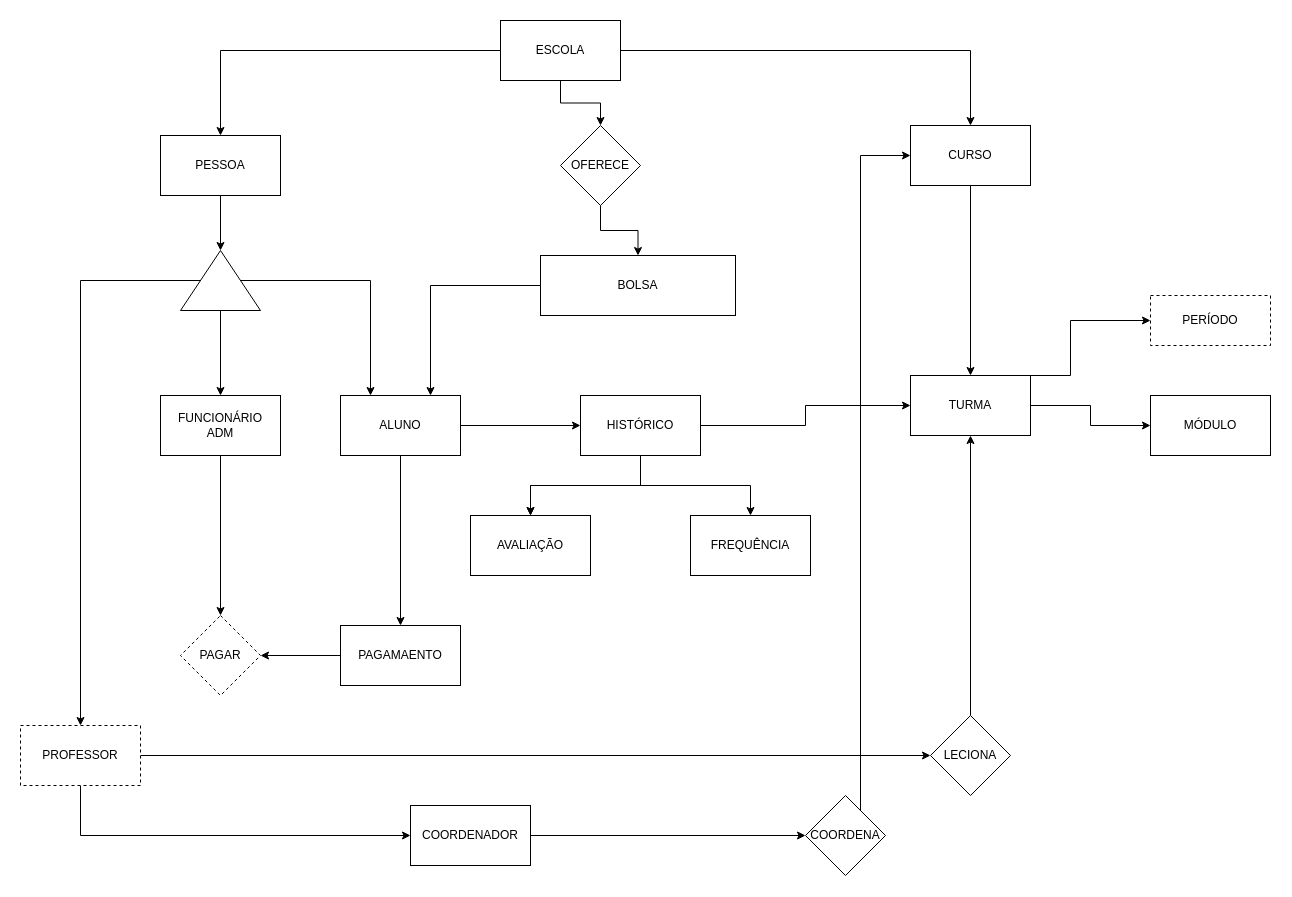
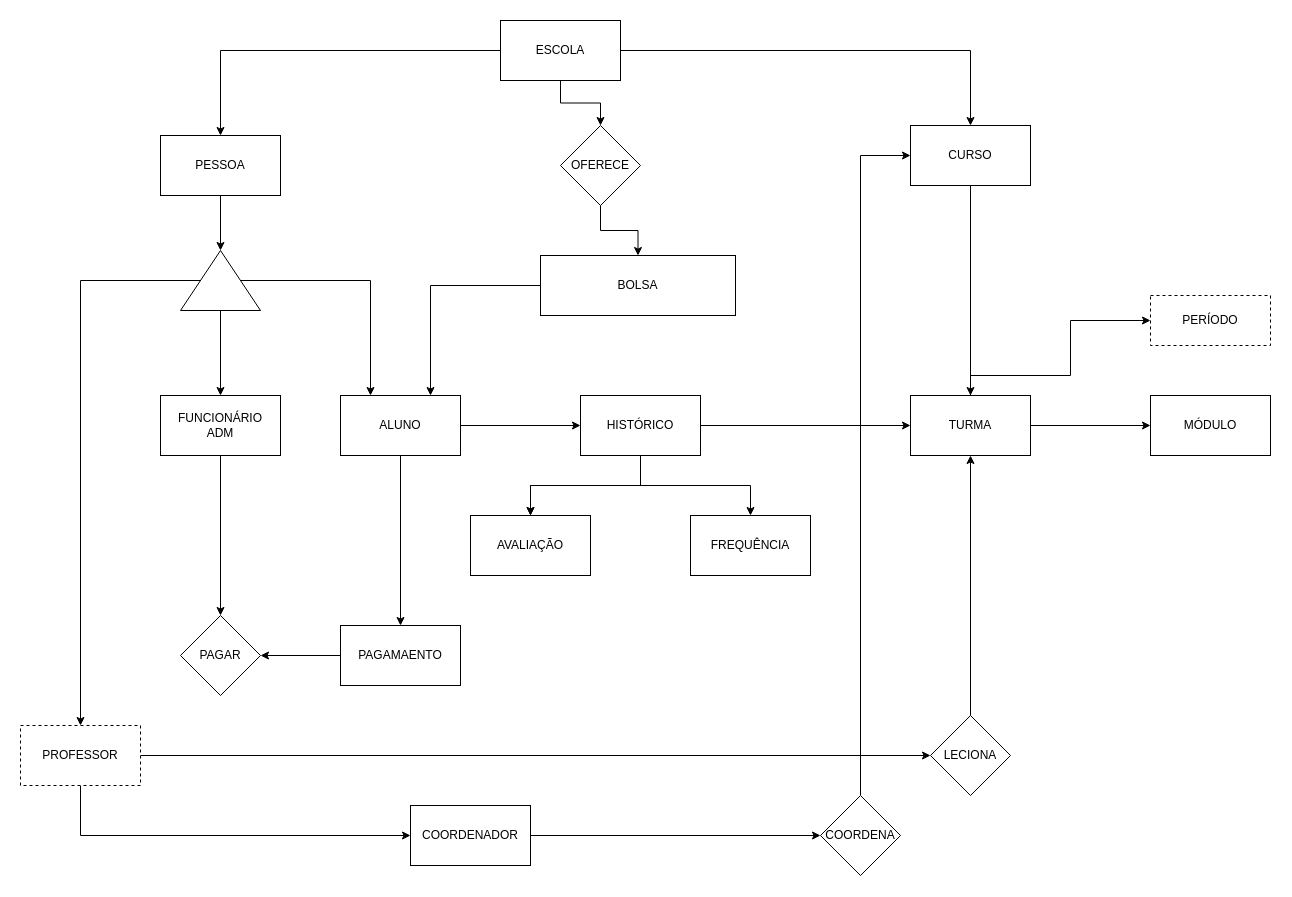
- <mxCell id="28" value="&lt;font style=&quot;color: light-dark(rgb(0, 0, 0), rgb(0, 0, 0));&quot;&gt;TURMA&lt;/font&gt;" style="whiteSpace=wrap;html=1;fillColor=light-dark(#FFFFFF,#FFFFFF);" vertex="1" parent="1"><mxGeometry x="910" y="375" width="120" height="60" as="geometry" /></mxCell>
+ <mxCell id="28" value="&lt;font style=&quot;color: light-dark(rgb(0, 0, 0), rgb(0, 0, 0));&quot;&gt;TURMA&lt;/font&gt;" style="whiteSpace=wrap;html=1;fillColor=light-dark(#FFFFFF,#FFFFFF);" vertex="1" parent="1"><mxGeometry x="910" y="395" width="120" height="60" as="geometry" /></mxCell>
- <mxCell id="23" value="&lt;font style=&quot;color: light-dark(rgb(0, 0, 0), rgb(0, 0, 0));&quot;&gt;PAGAR&lt;/font&gt;" style="rhombus;whiteSpace=wrap;html=1;fillColor=light-dark(#FFFFFF,#FFFFFF);dashed=1;" vertex="1" parent="1"><mxGeometry x="180" y="615" width="80" height="80" as="geometry" /></mxCell>
+ <mxCell id="23" value="&lt;font style=&quot;color: light-dark(rgb(0, 0, 0), rgb(0, 0, 0));&quot;&gt;PAGAR&lt;/font&gt;" style="rhombus;whiteSpace=wrap;html=1;fillColor=light-dark(#FFFFFF,#FFFFFF);" vertex="1" parent="1"><mxGeometry x="180" y="615" width="80" height="80" as="geometry" /></mxCell>
- <mxCell id="34" value="&lt;font style=&quot;color: light-dark(rgb(0, 0, 0), rgb(0, 0, 0));&quot;&gt;COORDENA&lt;/font&gt;" style="rhombus;whiteSpace=wrap;html=1;fillColor=light-dark(#FFFFFF,#FFFFFF);" vertex="1" parent="1"><mxGeometry x="805" y="795" width="80" height="80" as="geometry" /></mxCell>
+ <mxCell id="34" value="&lt;font style=&quot;color: light-dark(rgb(0, 0, 0), rgb(0, 0, 0));&quot;&gt;COORDENA&lt;/font&gt;" style="rhombus;whiteSpace=wrap;html=1;fillColor=light-dark(#FFFFFF,#FFFFFF);" vertex="1" parent="1"><mxGeometry x="820" y="795" width="80" height="80" as="geometry" /></mxCell>
